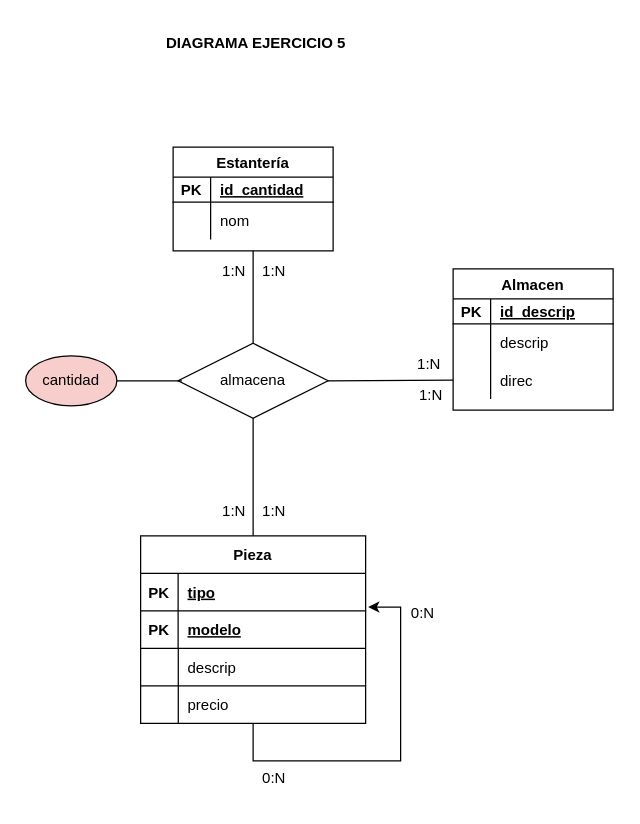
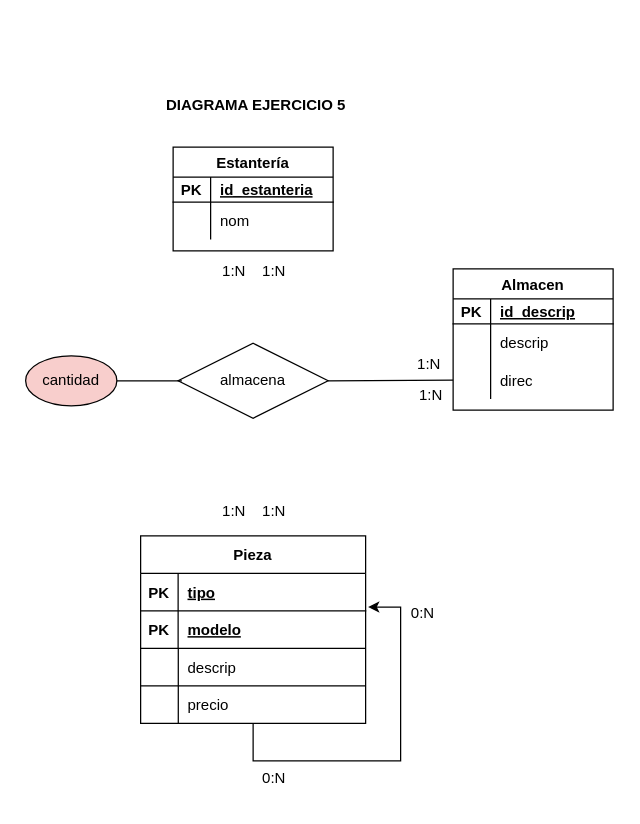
- <mxCell id="35" value="&lt;div&gt;&lt;b&gt;DIAGRAMA EJERCICIO 5&lt;/b&gt;&lt;/div&gt;&lt;div&gt;&lt;br&gt;&lt;/div&gt;" style="text;html=1;align=center;verticalAlign=middle;resizable=0;points=[];autosize=1;strokeColor=none;fillColor=none;" parent="1" vertex="1"><mxGeometry x="128" y="20" width="152" height="41" as="geometry" /></mxCell>
+ <mxCell id="35" value="&lt;div&gt;&lt;b&gt;DIAGRAMA EJERCICIO 5&lt;/b&gt;&lt;/div&gt;&lt;div&gt;&lt;br&gt;&lt;/div&gt;" style="text;html=1;align=center;verticalAlign=middle;resizable=0;points=[];autosize=1;strokeColor=none;fillColor=none;" parent="1" vertex="1"><mxGeometry x="128" y="70" width="152" height="41" as="geometry" /></mxCell>
- <mxCell id="44" value="id_cantidad" style="shape=partialRectangle;connectable=0;fillColor=none;top=0;left=0;bottom=0;right=0;align=left;spacingLeft=6;fontStyle=5;overflow=hidden;" parent="42" vertex="1"><mxGeometry x="30" width="98" height="20" as="geometry"><mxRectangle width="98" height="20" as="alternateBounds" /></mxGeometry></mxCell>
+ <mxCell id="44" value="id_estanteria" style="shape=partialRectangle;connectable=0;fillColor=none;top=0;left=0;bottom=0;right=0;align=left;spacingLeft=6;fontStyle=5;overflow=hidden;" parent="42" vertex="1"><mxGeometry x="30" width="98" height="20" as="geometry"><mxRectangle width="98" height="20" as="alternateBounds" /></mxGeometry></mxCell>
- <mxCell id="29" value="" style="endArrow=none;html=1;rounded=0;exitX=0.5;exitY=0;exitDx=0;exitDy=0;entryX=0.5;entryY=1;entryDx=0;entryDy=0;" parent="1" source="28" target="41" edge="1"><mxGeometry relative="1" as="geometry"><mxPoint x="395" y="392" as="sourcePoint" /><mxPoint x="202" y="204" as="targetPoint" /></mxGeometry></mxCell>
- <mxCell id="30" value="" style="endArrow=none;html=1;rounded=0;exitX=0.5;exitY=1;exitDx=0;exitDy=0;entryX=0.5;entryY=0;entryDx=0;entryDy=0;" parent="1" source="28" target="2" edge="1"><mxGeometry relative="1" as="geometry"><mxPoint x="403" y="352" as="sourcePoint" /><mxPoint x="531.928" y="352.82" as="targetPoint" /></mxGeometry></mxCell>
